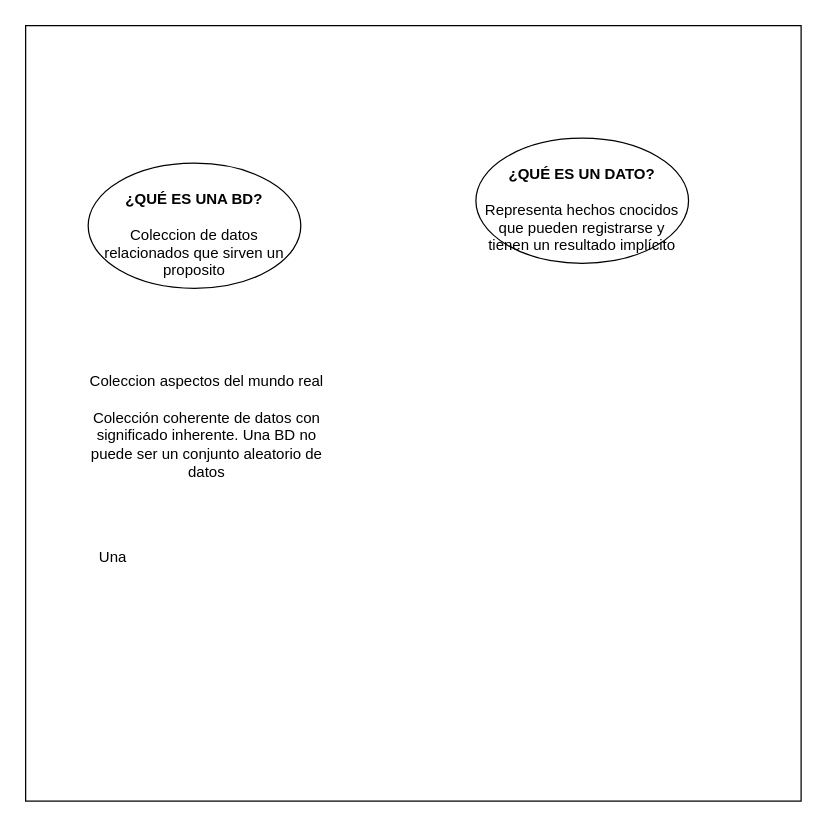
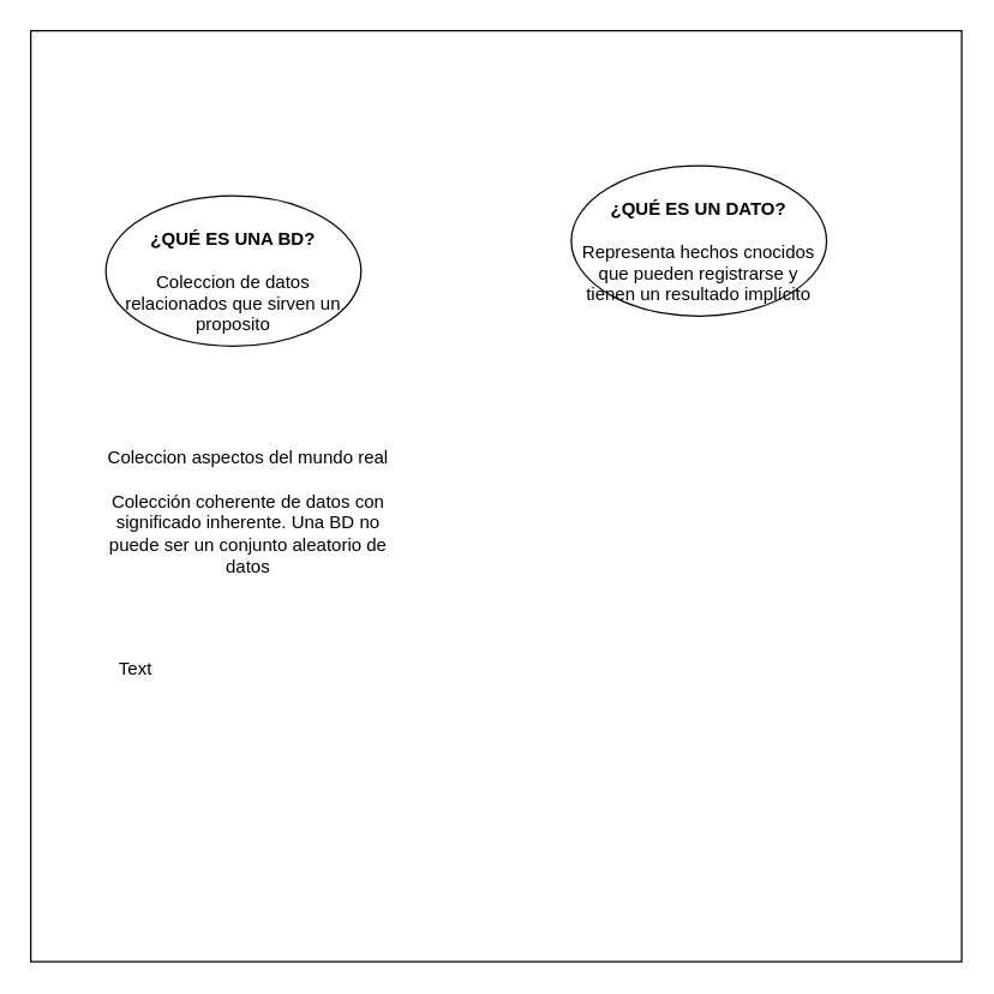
- <mxCell id="7" value="Una" style="text;html=1;strokeColor=none;fillColor=none;align=center;verticalAlign=middle;whiteSpace=wrap;rounded=0;" vertex="1" parent="1"><mxGeometry x="60" y="430" width="60" height="30" as="geometry" /></mxCell>
+ <mxCell id="7" value="Text" style="text;html=1;strokeColor=none;fillColor=none;align=center;verticalAlign=middle;whiteSpace=wrap;rounded=0;" vertex="1" parent="1"><mxGeometry x="60" y="430" width="60" height="30" as="geometry" /></mxCell>
